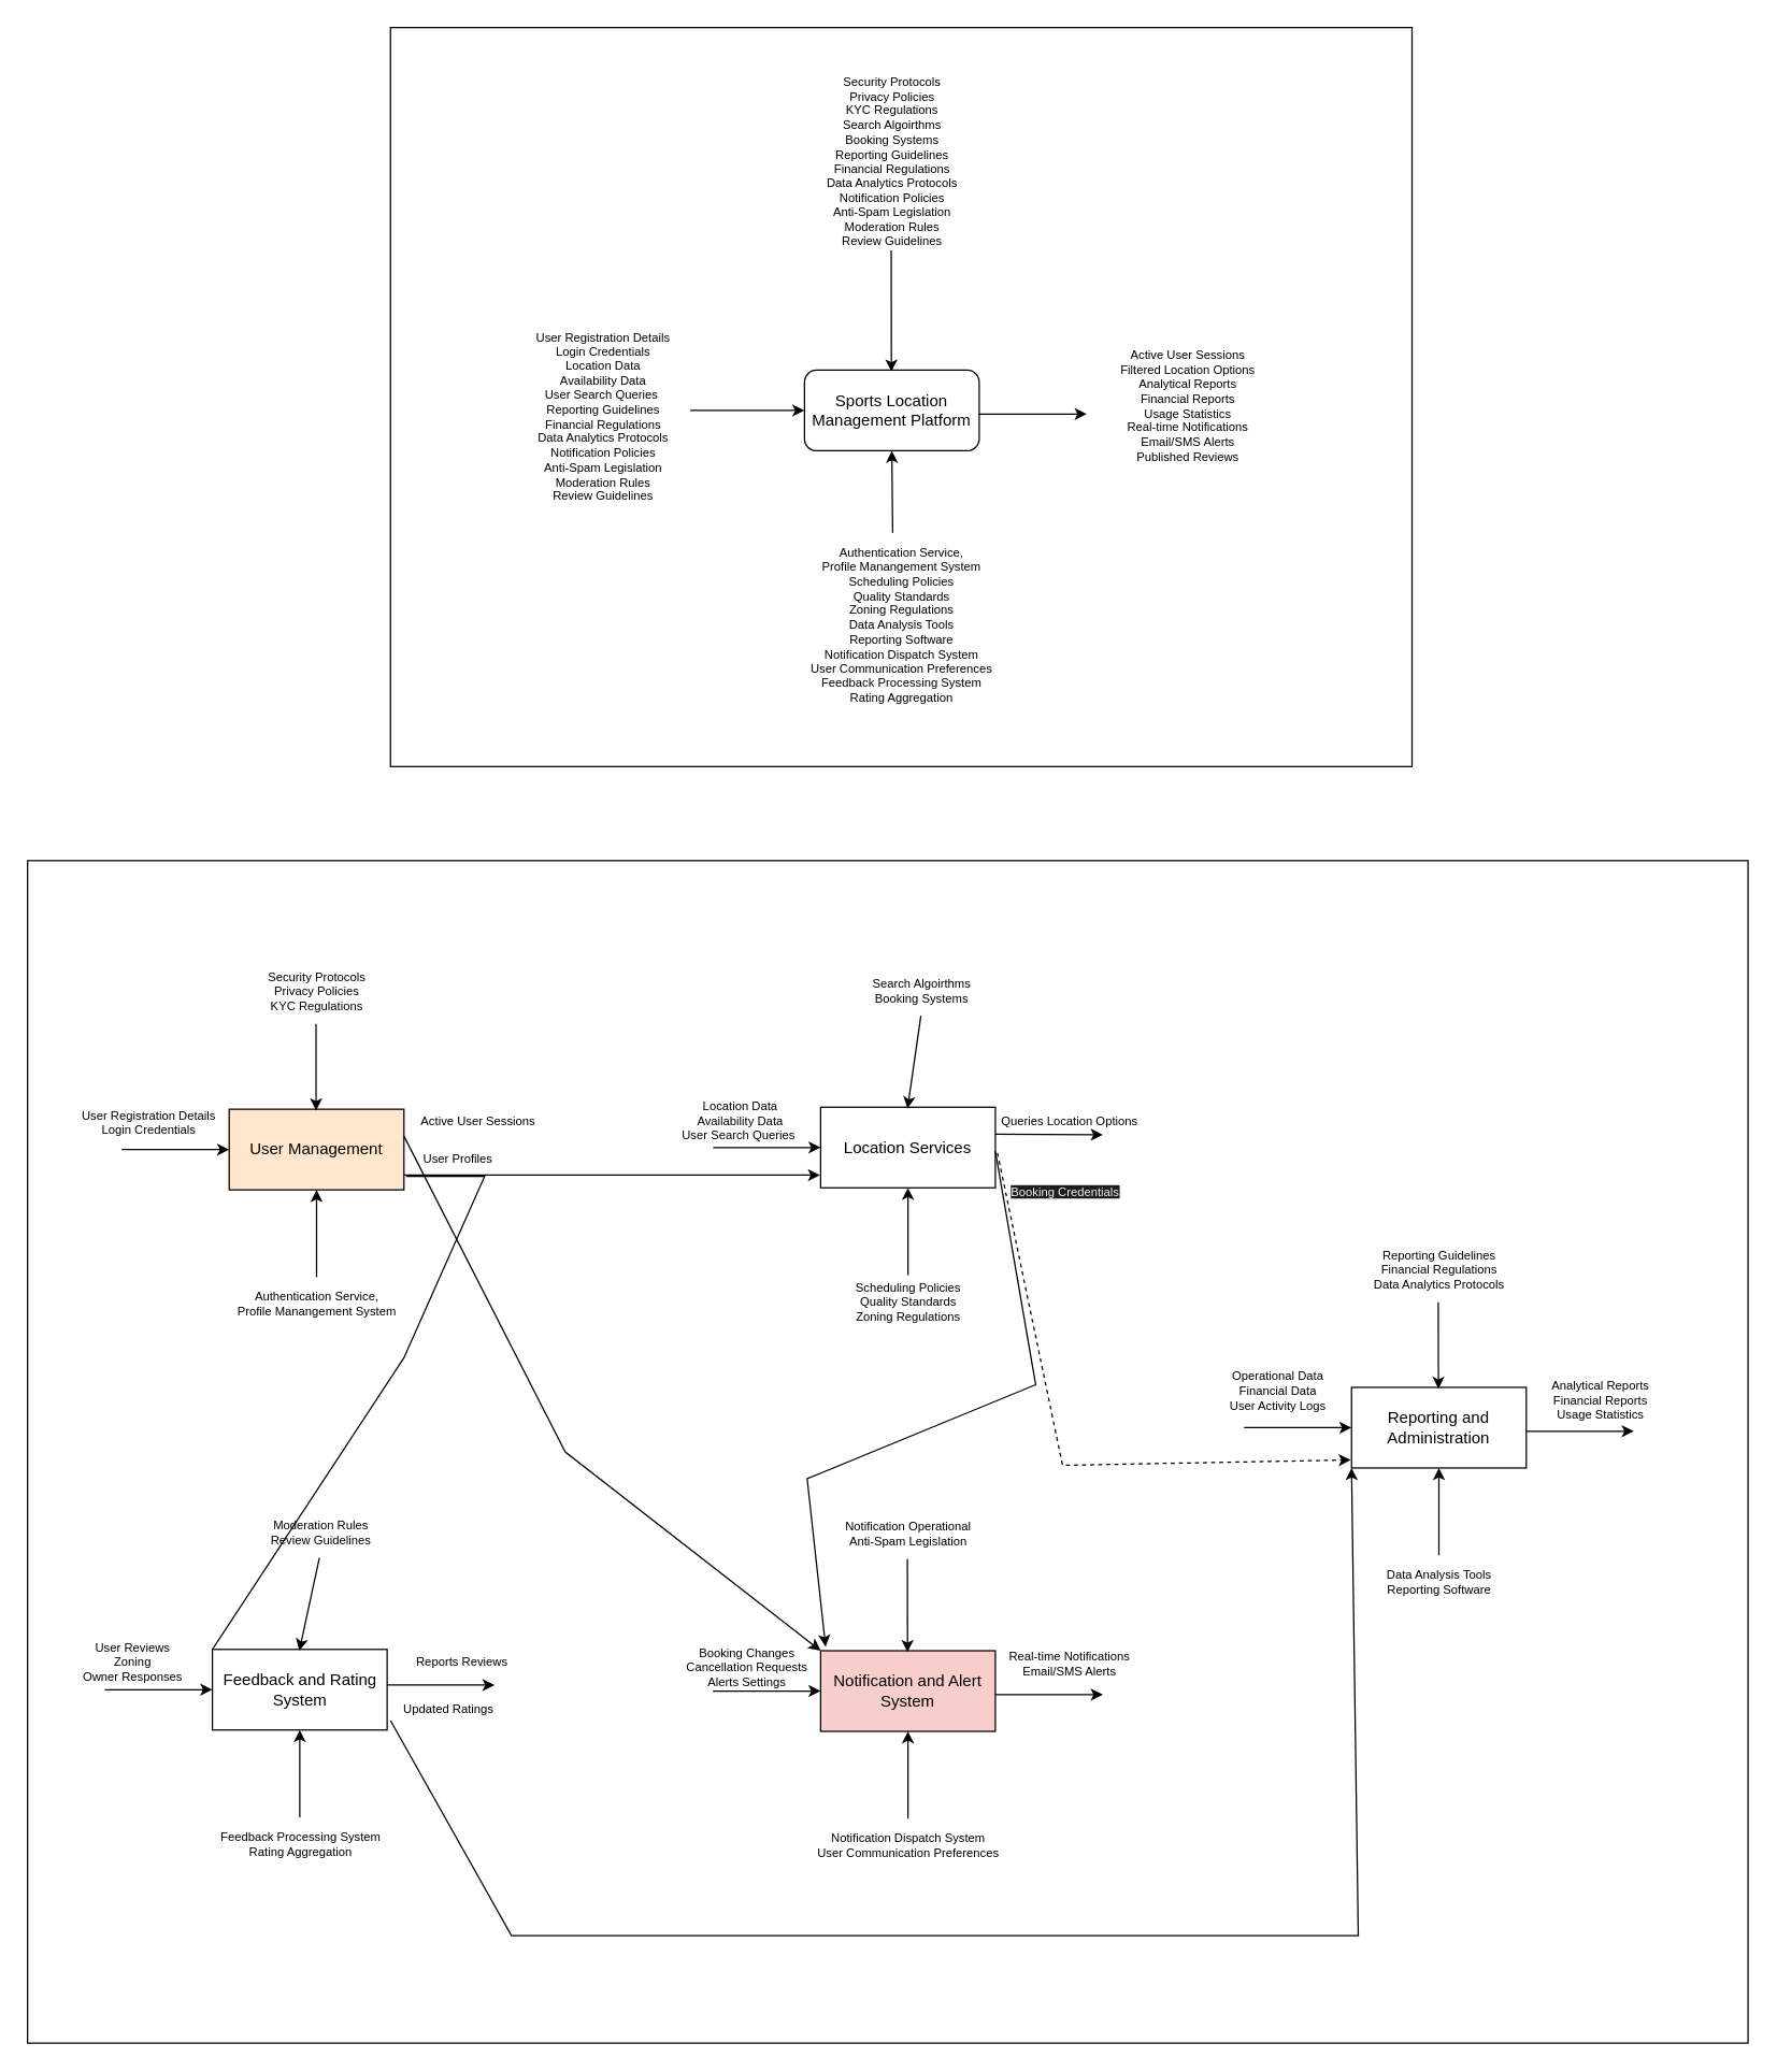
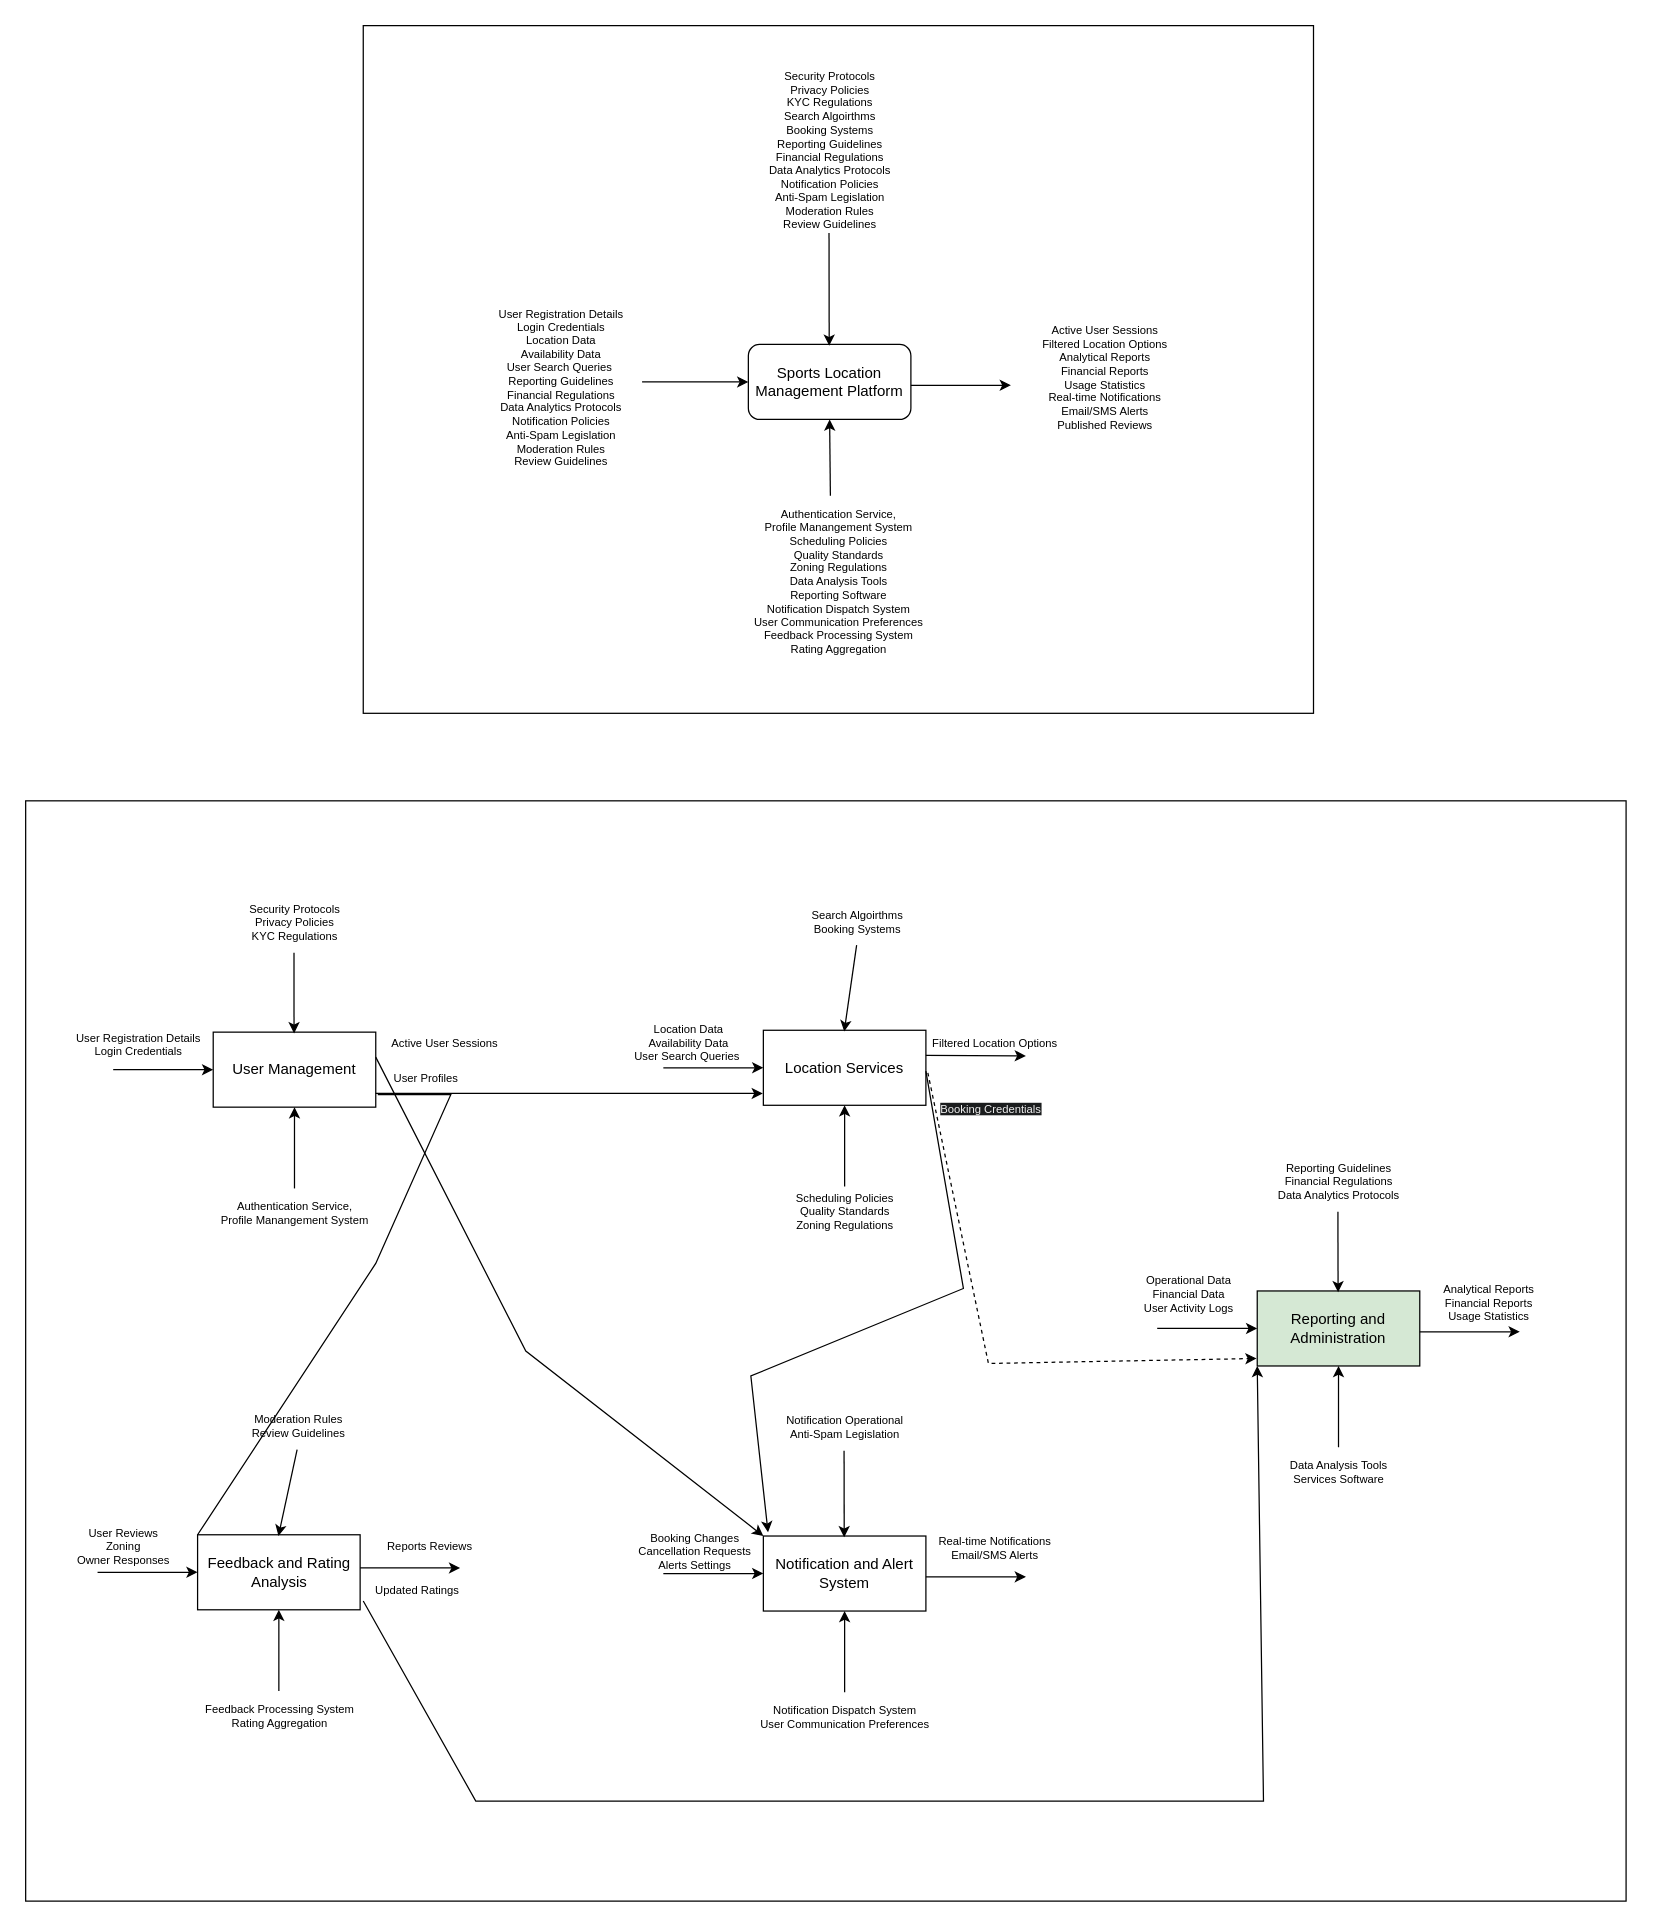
- <mxCell id="16" value="Queries Location Options" style="text;html=1;align=center;verticalAlign=middle;resizable=0;points=[];autosize=1;strokeColor=none;fillColor=none;fontSize=9;container=0;" parent="1" vertex="1"><mxGeometry x="735" y="823.5" width="120" height="20" as="geometry" /></mxCell>
+ <mxCell id="16" value="Filtered Location Options" style="text;html=1;align=center;verticalAlign=middle;resizable=0;points=[];autosize=1;strokeColor=none;fillColor=none;fontSize=9;container=0;" parent="1" vertex="1"><mxGeometry x="735" y="823.5" width="120" height="20" as="geometry" /></mxCell>
- <mxCell id="3" value="User Management" style="rounded=0;whiteSpace=wrap;html=1;container=0;fillColor=#ffe6cc;" parent="1" vertex="1"><mxGeometry x="170" y="825" width="130" height="60" as="geometry" /></mxCell>
+ <mxCell id="3" value="User Management" style="rounded=0;whiteSpace=wrap;html=1;container=0;" parent="1" vertex="1"><mxGeometry x="170" y="825" width="130" height="60" as="geometry" /></mxCell>
- <mxCell id="38" value="Reporting and Administration" style="rounded=0;whiteSpace=wrap;html=1;container=0;" parent="1" vertex="1"><mxGeometry x="1005" y="1032" width="130" height="60" as="geometry" /></mxCell>
+ <mxCell id="38" value="Reporting and Administration" style="rounded=0;whiteSpace=wrap;html=1;container=0;fillColor=#d5e8d4;" parent="1" vertex="1"><mxGeometry x="1005" y="1032" width="130" height="60" as="geometry" /></mxCell>
- <mxCell id="45" value="Data Analysis Tools&lt;br&gt;Reporting Software" style="text;html=1;align=center;verticalAlign=middle;resizable=0;points=[];autosize=1;strokeColor=none;fillColor=none;fontSize=9;container=0;" parent="1" vertex="1"><mxGeometry x="1020" y="1157" width="100" height="40" as="geometry" /></mxCell>
+ <mxCell id="45" value="Data Analysis Tools&lt;br&gt;Services Software" style="text;html=1;align=center;verticalAlign=middle;resizable=0;points=[];autosize=1;strokeColor=none;fillColor=none;fontSize=9;container=0;" parent="1" vertex="1"><mxGeometry x="1020" y="1157" width="100" height="40" as="geometry" /></mxCell>
- <mxCell id="21" value="Feedback and Rating System" style="rounded=0;whiteSpace=wrap;html=1;container=0;" parent="1" vertex="1"><mxGeometry x="157.5" y="1227" width="130" height="60" as="geometry" /></mxCell>
+ <mxCell id="21" value="Feedback and Rating Analysis" style="rounded=0;whiteSpace=wrap;html=1;container=0;" parent="1" vertex="1"><mxGeometry x="157.5" y="1227" width="130" height="60" as="geometry" /></mxCell>
- <mxCell id="30" value="Notification and Alert System" style="rounded=0;whiteSpace=wrap;html=1;container=0;fillColor=#f8cecc;" parent="1" vertex="1"><mxGeometry x="610" y="1228" width="130" height="60" as="geometry" /></mxCell>
+ <mxCell id="30" value="Notification and Alert System" style="rounded=0;whiteSpace=wrap;html=1;container=0;" parent="1" vertex="1"><mxGeometry x="610" y="1228" width="130" height="60" as="geometry" /></mxCell>
